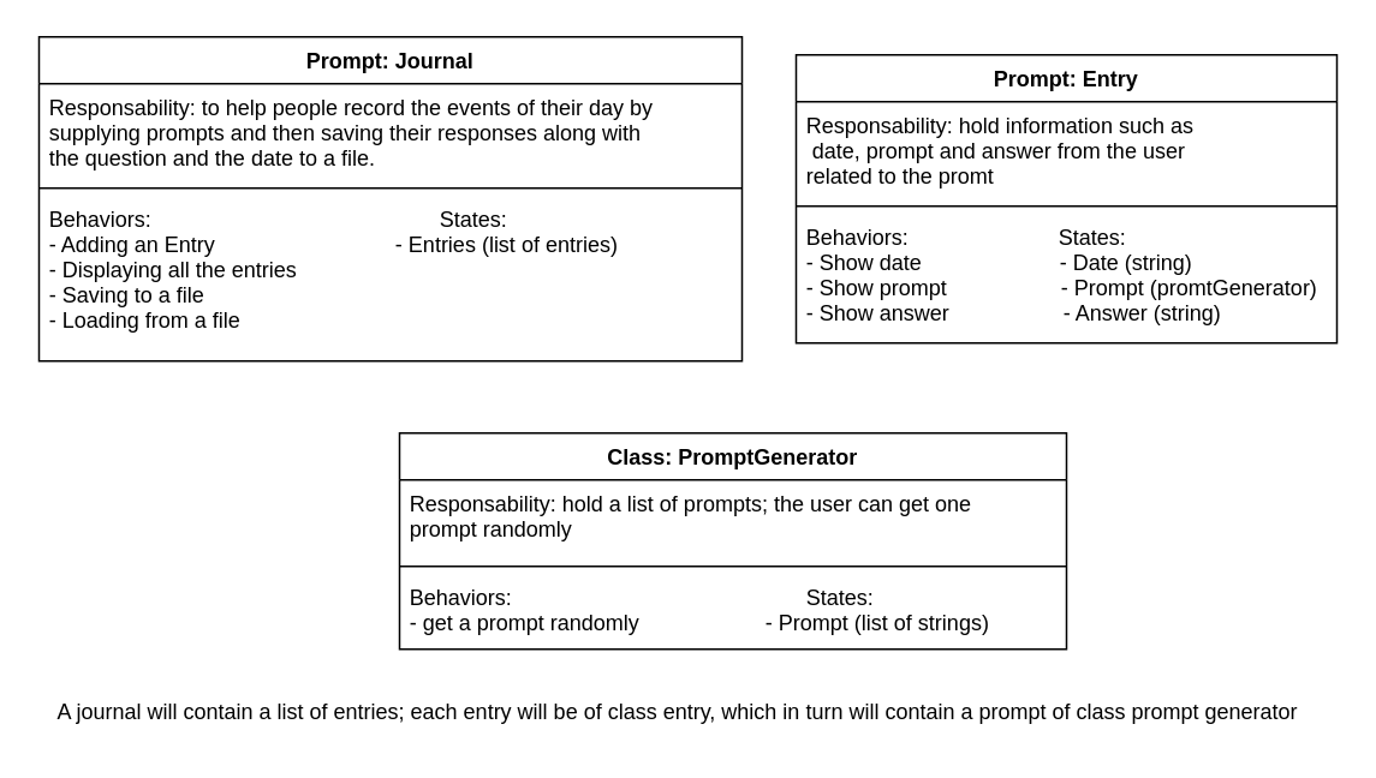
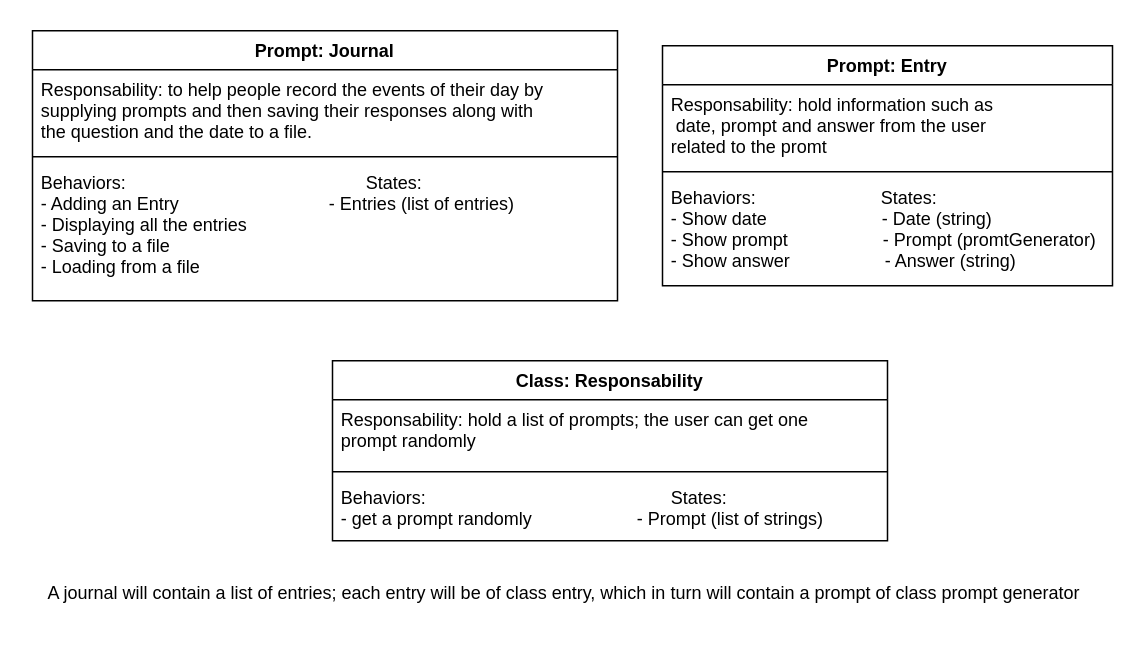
- <mxCell id="7" value="Class: PromptGenerator" style="swimlane;fontStyle=1;align=center;verticalAlign=top;childLayout=stackLayout;horizontal=1;startSize=26;horizontalStack=0;resizeParent=1;resizeParentMax=0;resizeLast=0;collapsible=1;marginBottom=0;" parent="1" vertex="1"><mxGeometry x="221" y="240" width="370" height="120" as="geometry" /></mxCell>
+ <mxCell id="7" value="Class: Responsability" style="swimlane;fontStyle=1;align=center;verticalAlign=top;childLayout=stackLayout;horizontal=1;startSize=26;horizontalStack=0;resizeParent=1;resizeParentMax=0;resizeLast=0;collapsible=1;marginBottom=0;" parent="1" vertex="1"><mxGeometry x="221" y="240" width="370" height="120" as="geometry" /></mxCell>
